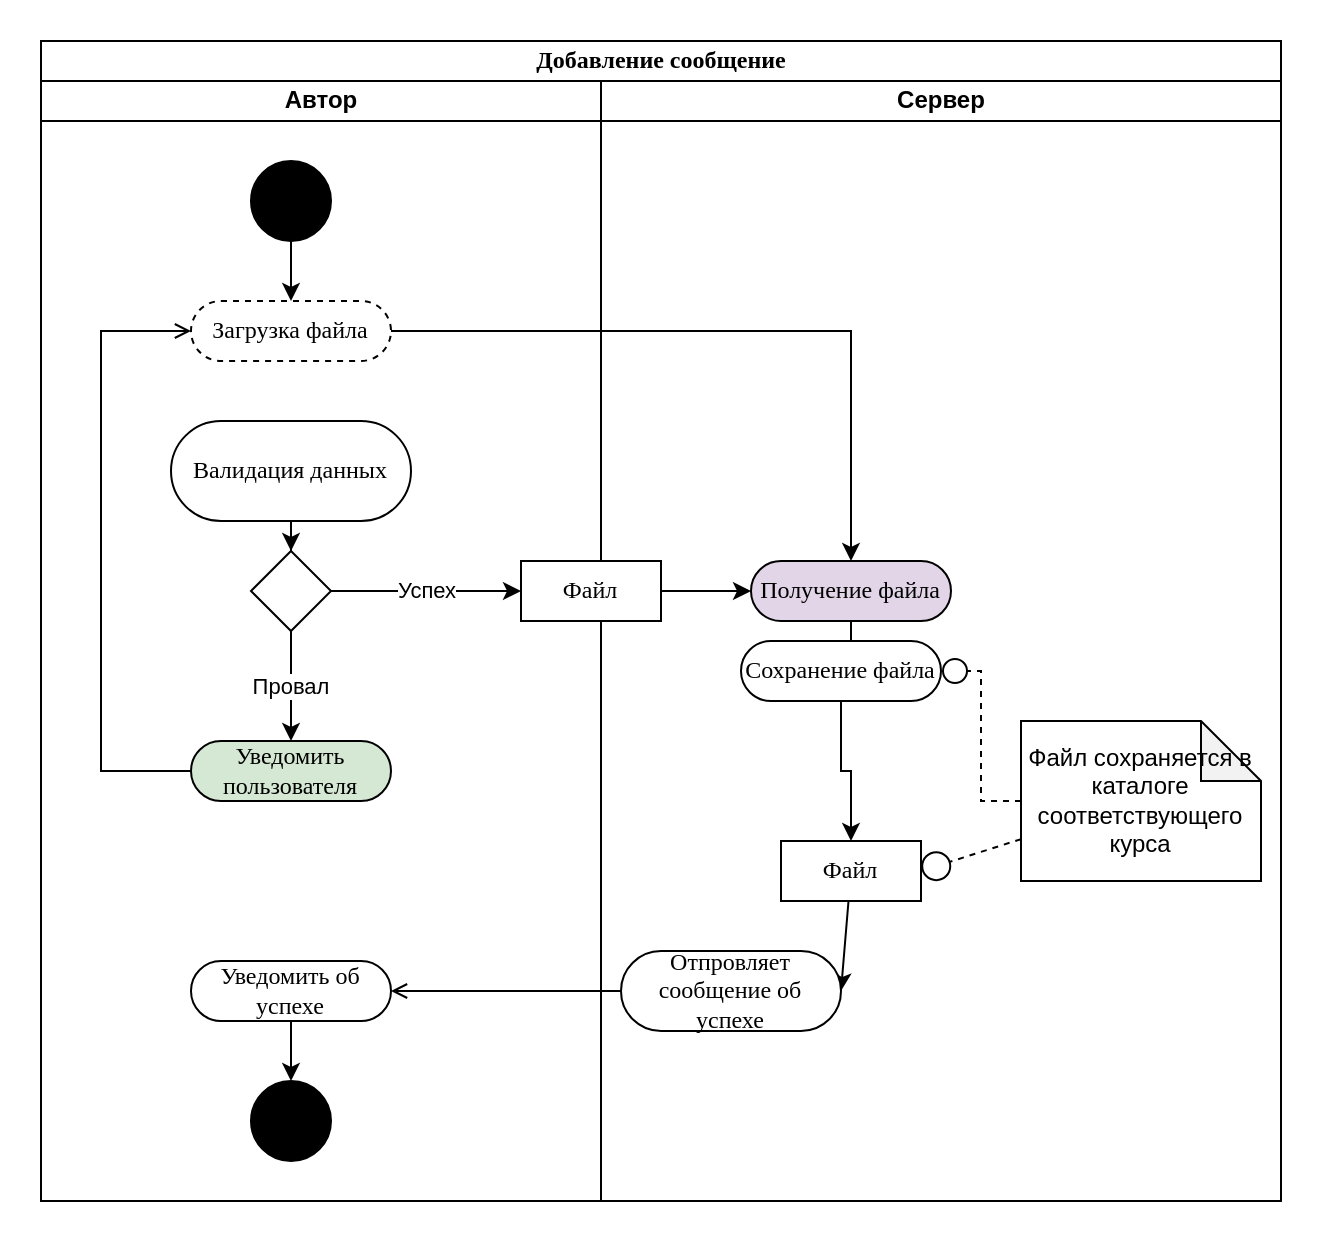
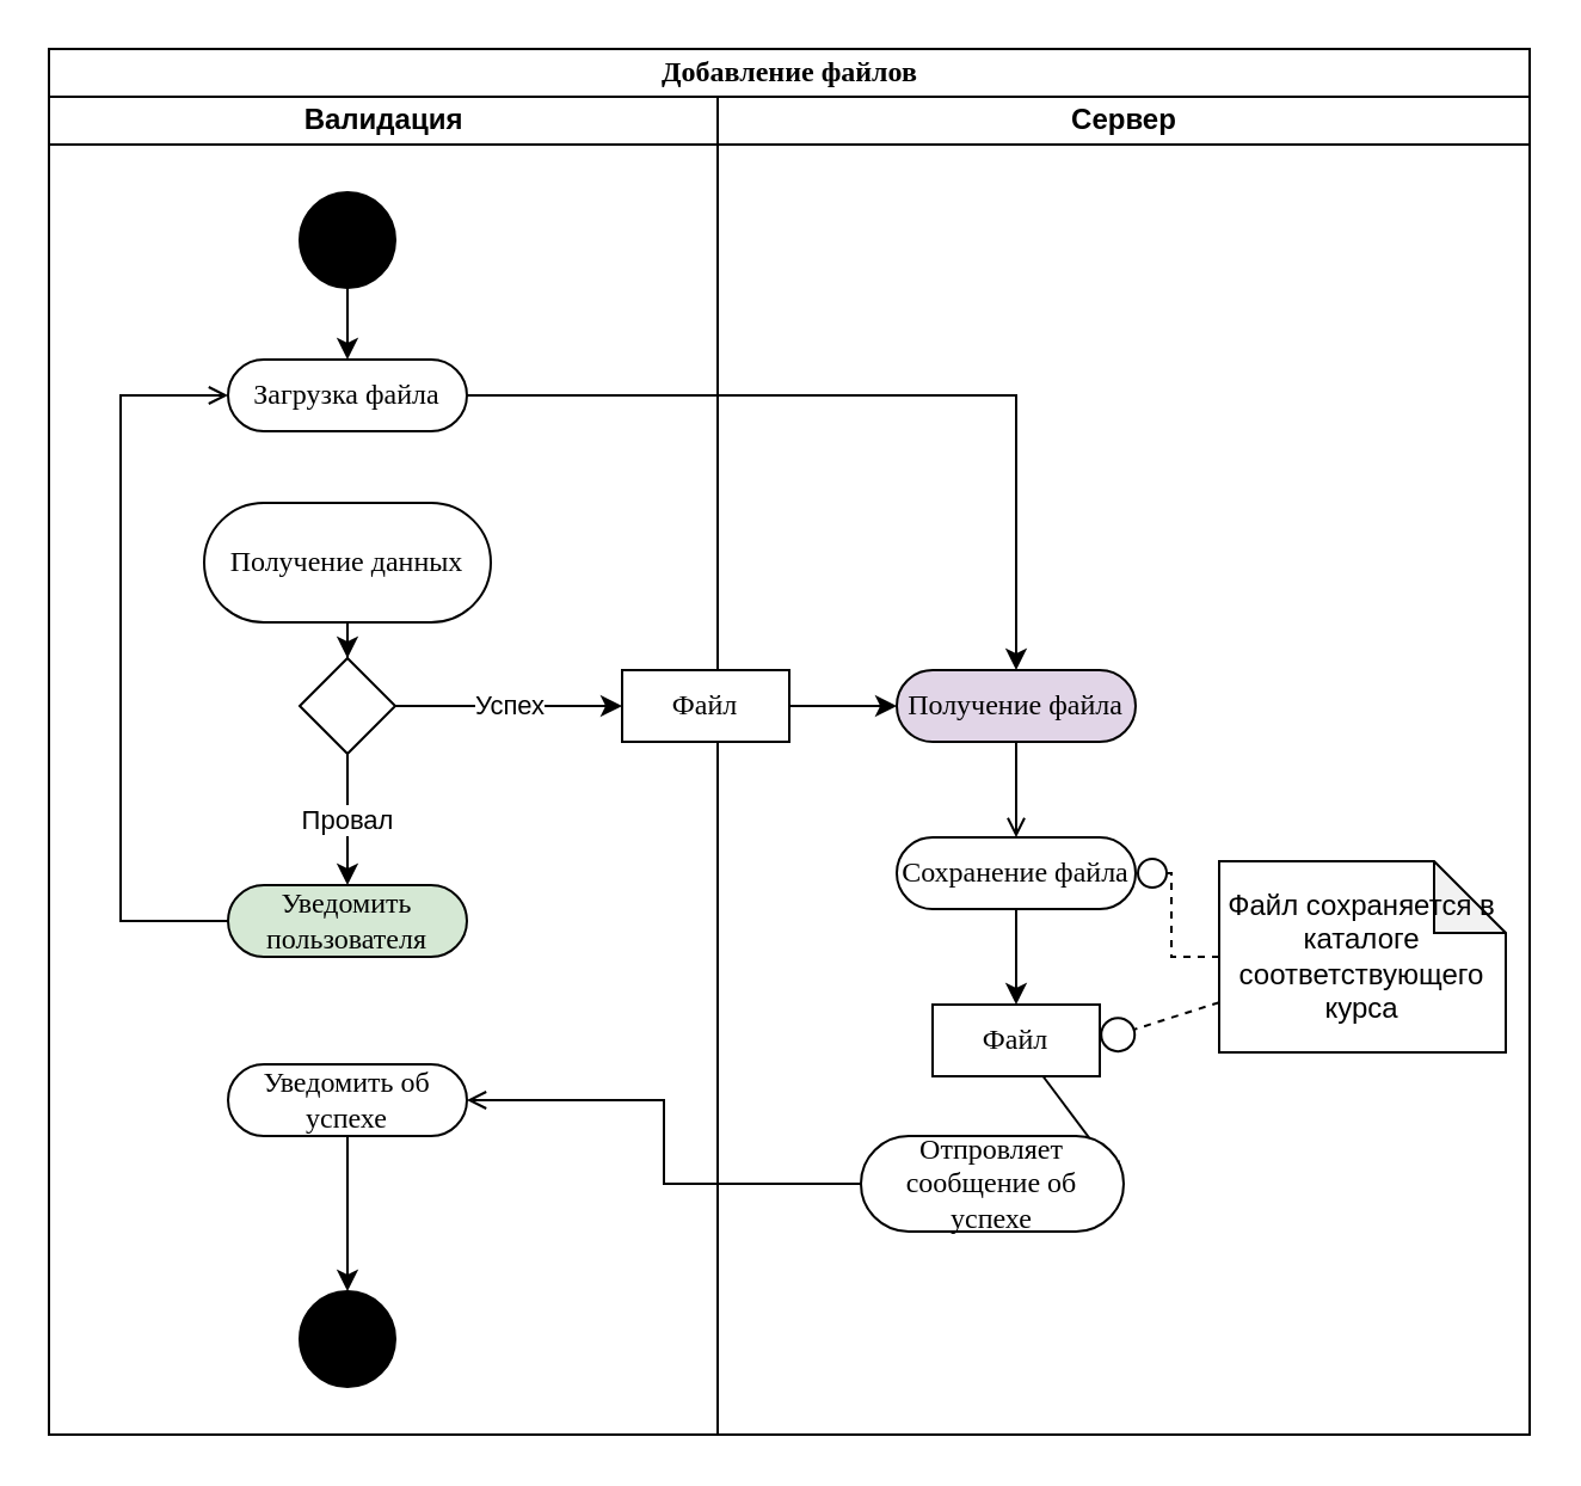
- <mxCell id="2" value="Добавление сообщение" style="swimlane;html=1;childLayout=stackLayout;startSize=20;rounded=0;shadow=0;comic=0;labelBackgroundColor=none;strokeWidth=1;fontFamily=Verdana;fontSize=12;align=center;" parent="1" vertex="1"><mxGeometry x="20" y="20" width="620" height="580" as="geometry" /></mxCell>
+ <mxCell id="2" value="Добавление файлов" style="swimlane;html=1;childLayout=stackLayout;startSize=20;rounded=0;shadow=0;comic=0;labelBackgroundColor=none;strokeWidth=1;fontFamily=Verdana;fontSize=12;align=center;" parent="1" vertex="1"><mxGeometry x="20" y="20" width="620" height="580" as="geometry" /></mxCell>
- <mxCell id="3" value="Автор" style="swimlane;html=1;startSize=20;" parent="2" vertex="1"><mxGeometry y="20" width="280" height="560" as="geometry" /></mxCell>
+ <mxCell id="3" value="Валидация" style="swimlane;html=1;startSize=20;" parent="2" vertex="1"><mxGeometry y="20" width="280" height="560" as="geometry" /></mxCell>
- <mxCell id="11" value="Загрузка файла" style="rounded=1;whiteSpace=wrap;html=1;shadow=0;comic=0;labelBackgroundColor=none;strokeWidth=1;fontFamily=Verdana;fontSize=12;align=center;arcSize=50;dashed=1;" parent="3" vertex="1"><mxGeometry x="75" y="110" width="100" height="30" as="geometry" /></mxCell>
+ <mxCell id="11" value="Загрузка файла" style="rounded=1;whiteSpace=wrap;html=1;shadow=0;comic=0;labelBackgroundColor=none;strokeWidth=1;fontFamily=Verdana;fontSize=12;align=center;arcSize=50;" parent="3" vertex="1"><mxGeometry x="75" y="110" width="100" height="30" as="geometry" /></mxCell>
- <mxCell id="5" value="Валидация данных" style="rounded=1;whiteSpace=wrap;html=1;shadow=0;comic=0;labelBackgroundColor=none;strokeWidth=1;fontFamily=Verdana;fontSize=12;align=center;arcSize=50;" parent="3" vertex="1"><mxGeometry x="65" y="170" width="120" height="50" as="geometry" /></mxCell>
+ <mxCell id="5" value="Получение данных" style="rounded=1;whiteSpace=wrap;html=1;shadow=0;comic=0;labelBackgroundColor=none;strokeWidth=1;fontFamily=Verdana;fontSize=12;align=center;arcSize=50;" parent="3" vertex="1"><mxGeometry x="65" y="170" width="120" height="50" as="geometry" /></mxCell>
- <mxCell id="25" value="Сохранение файла" style="rounded=1;whiteSpace=wrap;html=1;shadow=0;comic=0;labelBackgroundColor=none;strokeWidth=1;fontFamily=Verdana;fontSize=12;align=center;arcSize=50;" vertex="1" parent="17"><mxGeometry x="70" y="280" width="100" height="30" as="geometry" /></mxCell>
+ <mxCell id="25" value="Сохранение файла" style="rounded=1;whiteSpace=wrap;html=1;shadow=0;comic=0;labelBackgroundColor=none;strokeWidth=1;fontFamily=Verdana;fontSize=12;align=center;arcSize=50;" vertex="1" parent="17"><mxGeometry x="75" y="310" width="100" height="30" as="geometry" /></mxCell>
- <mxCell id="15" value="Уведомить об успехе" style="rounded=1;whiteSpace=wrap;html=1;shadow=0;comic=0;labelBackgroundColor=none;strokeWidth=1;fontFamily=Verdana;fontSize=12;align=center;arcSize=50;" parent="3" vertex="1"><mxGeometry x="75" y="440" width="100" height="30" as="geometry" /></mxCell>
+ <mxCell id="15" value="Уведомить об успехе" style="rounded=1;whiteSpace=wrap;html=1;shadow=0;comic=0;labelBackgroundColor=none;strokeWidth=1;fontFamily=Verdana;fontSize=12;align=center;arcSize=50;" parent="3" vertex="1"><mxGeometry x="75" y="405" width="100" height="30" as="geometry" /></mxCell>
- <mxCell id="29" value="Отпровляет сообщение об успехе" style="rounded=1;whiteSpace=wrap;html=1;shadow=0;comic=0;labelBackgroundColor=none;strokeWidth=1;fontFamily=Verdana;fontSize=12;align=center;arcSize=50;" vertex="1" parent="17"><mxGeometry x="10" y="435" width="110" height="40" as="geometry" /></mxCell>
+ <mxCell id="29" value="Отпровляет сообщение об успехе" style="rounded=1;whiteSpace=wrap;html=1;shadow=0;comic=0;labelBackgroundColor=none;strokeWidth=1;fontFamily=Verdana;fontSize=12;align=center;arcSize=50;" vertex="1" parent="17"><mxGeometry x="60" y="435" width="110" height="40" as="geometry" /></mxCell>
